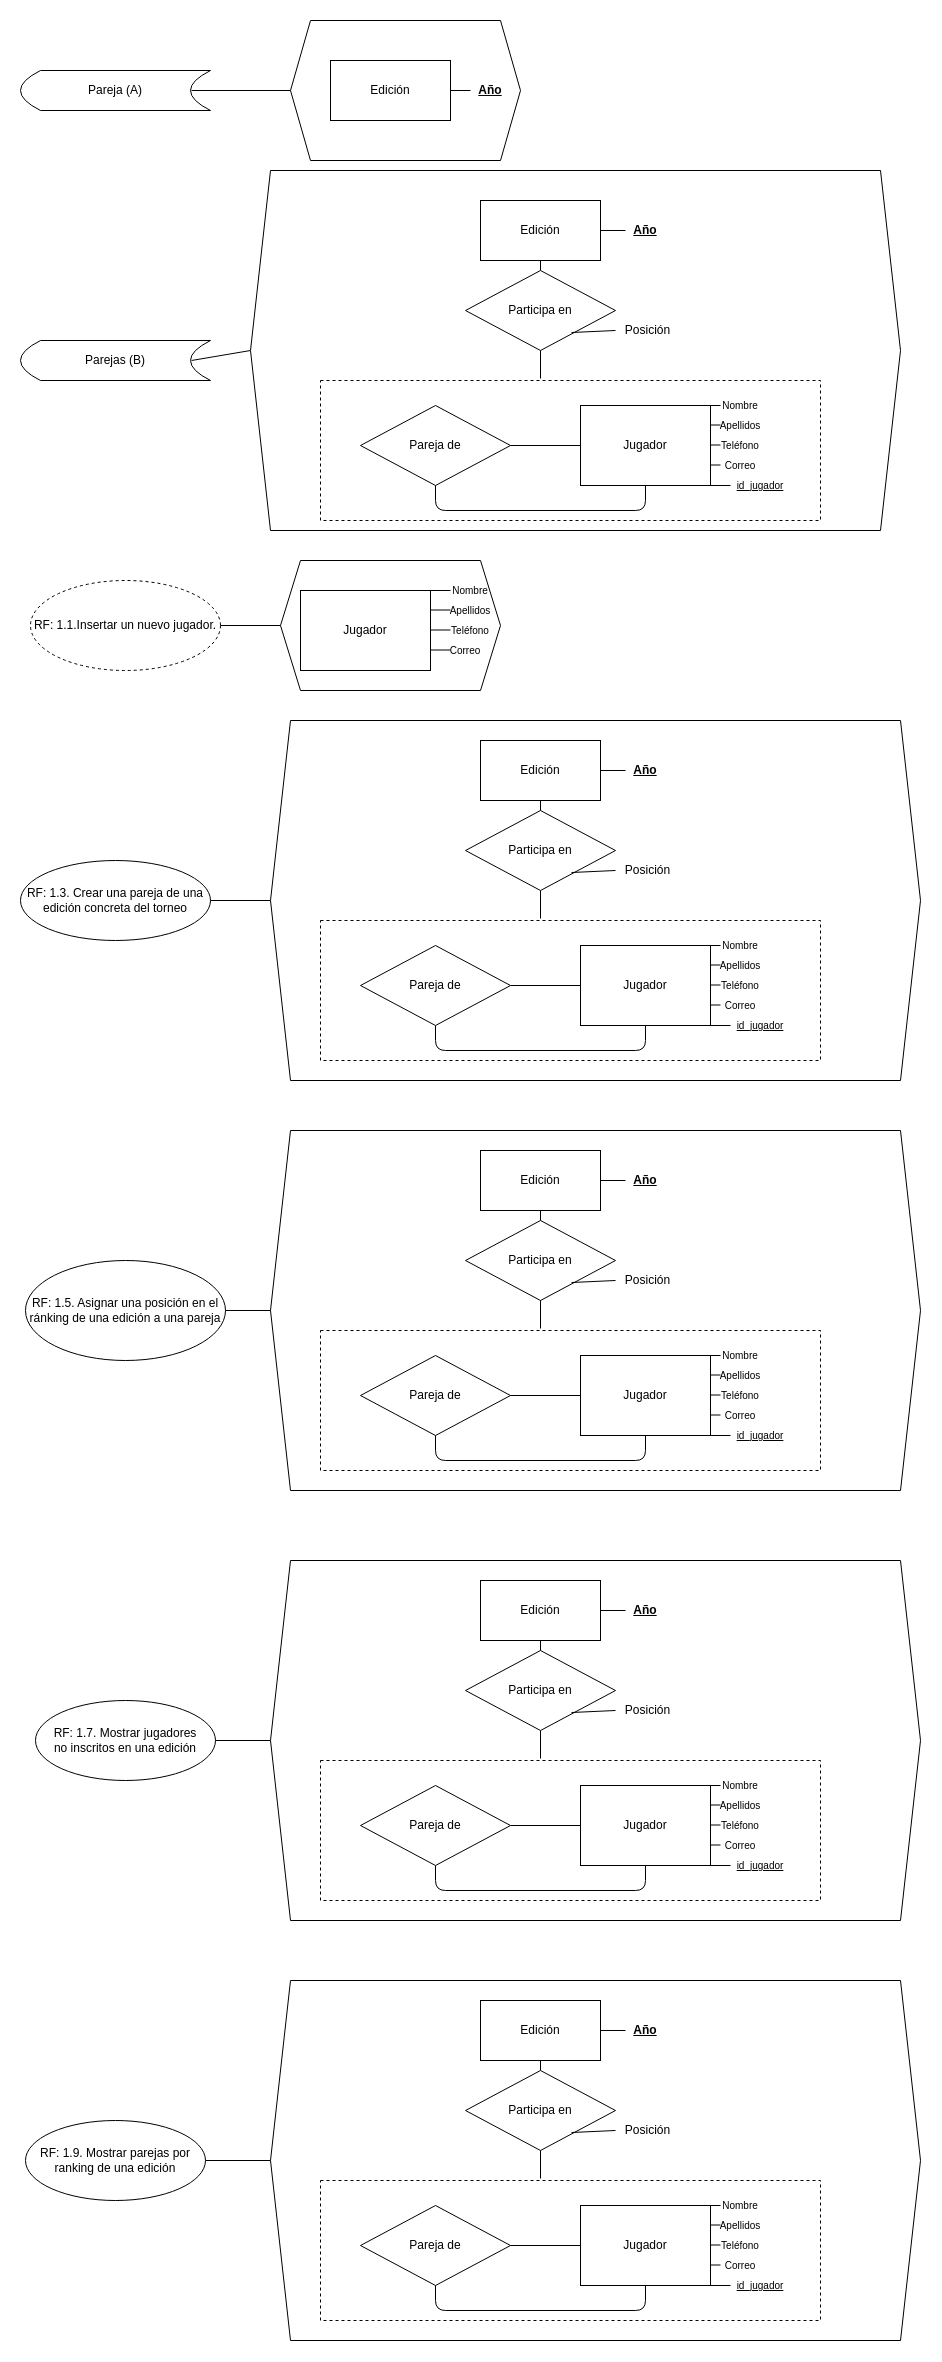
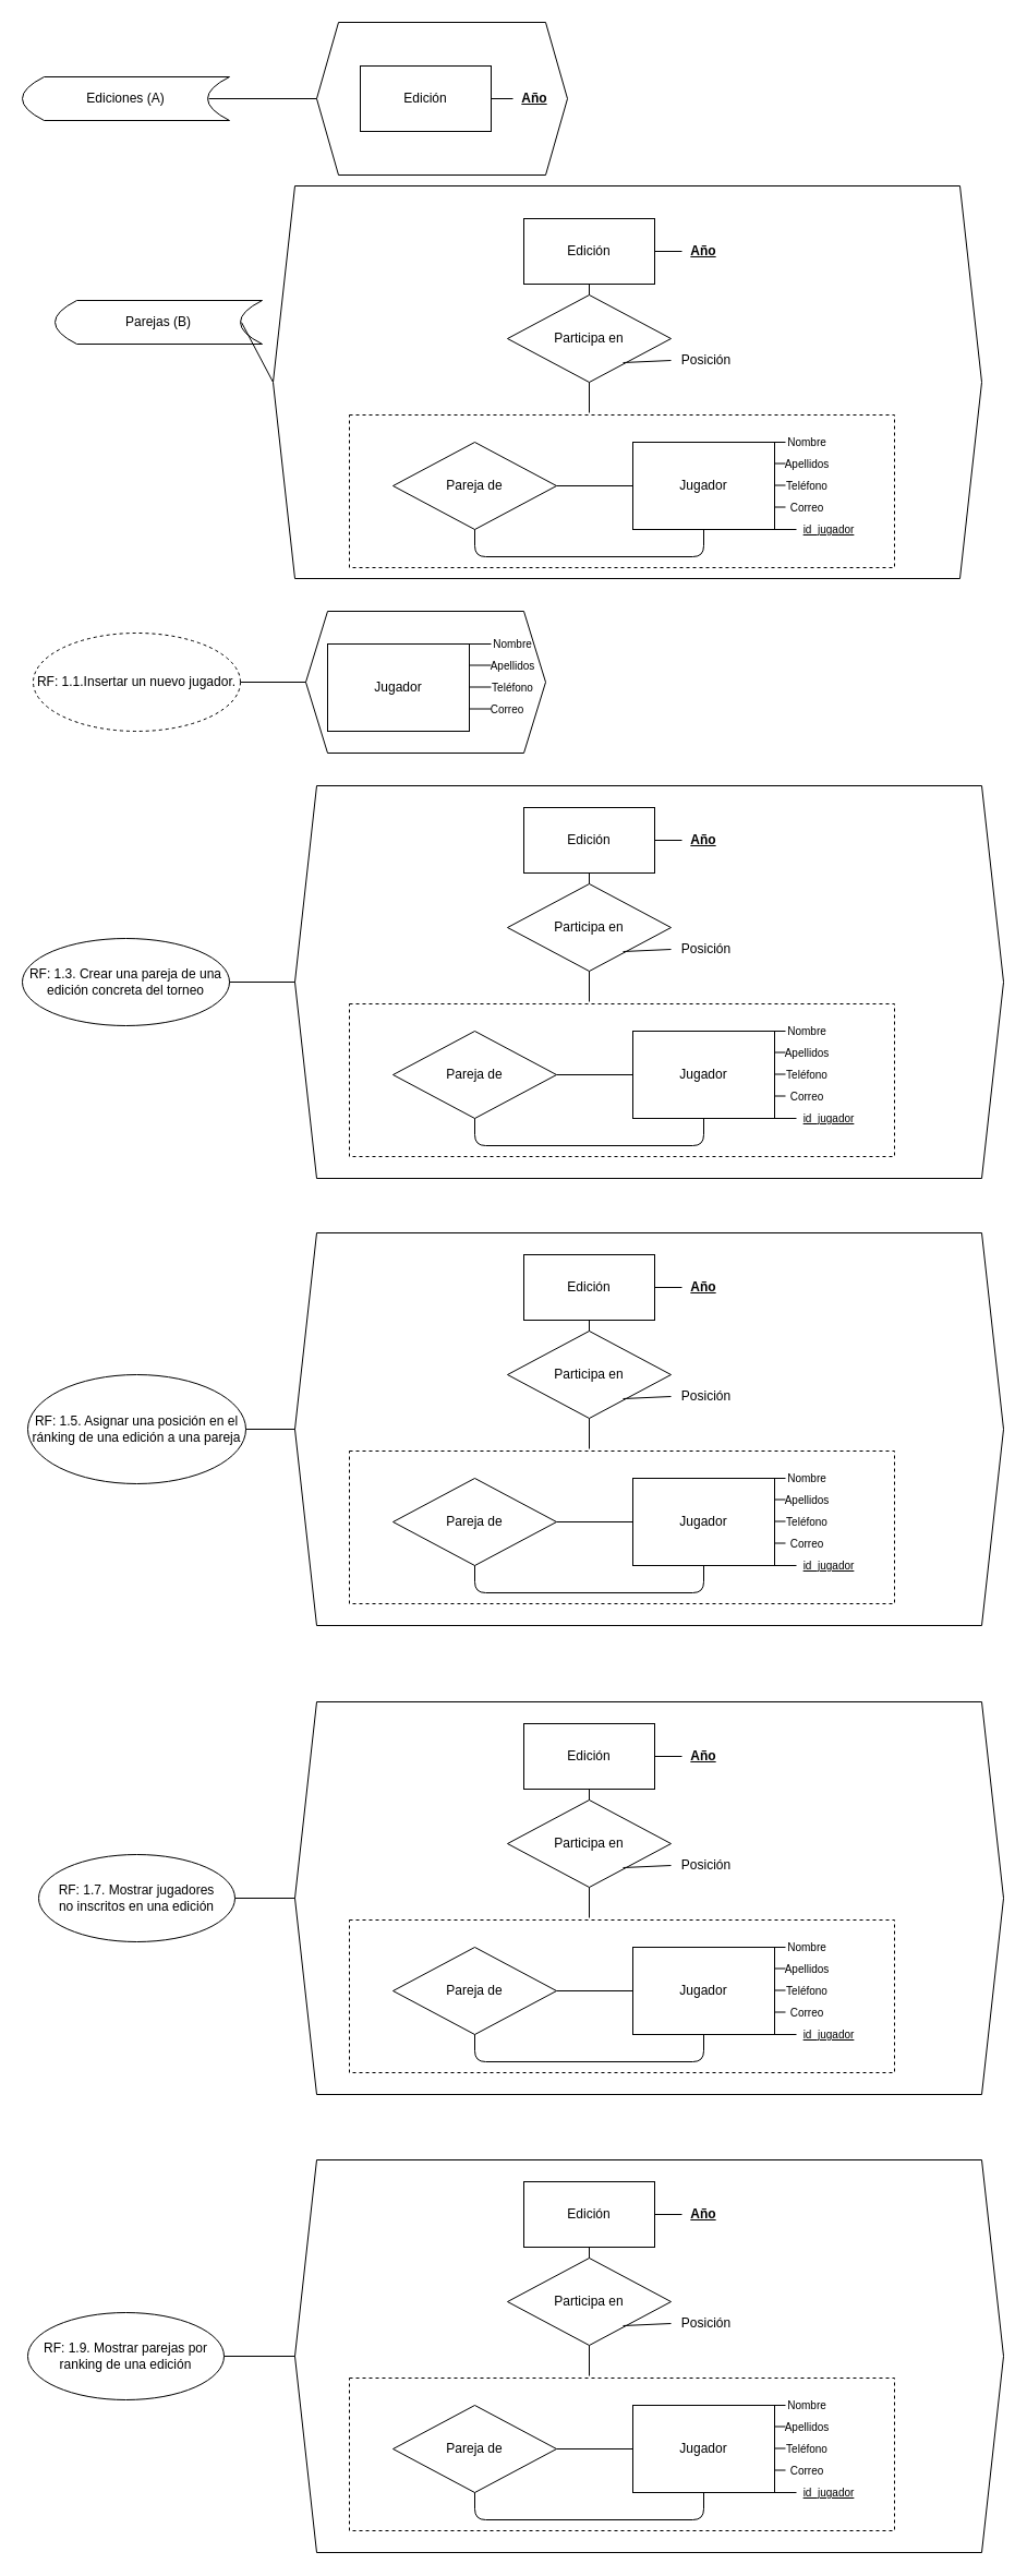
- <mxCell id="2" value="Pareja (A)" style="shape=dataStorage;whiteSpace=wrap;html=1;fixedSize=1;" parent="1" vertex="1"><mxGeometry x="20" y="70" width="190" height="40" as="geometry" /></mxCell>
+ <mxCell id="2" value="Ediciones (A)" style="shape=dataStorage;whiteSpace=wrap;html=1;fixedSize=1;" parent="1" vertex="1"><mxGeometry x="20" y="70" width="190" height="40" as="geometry" /></mxCell>
- <mxCell id="7" value="Parejas (B)" style="shape=dataStorage;whiteSpace=wrap;html=1;fixedSize=1;" parent="1" vertex="1"><mxGeometry x="20" y="340" width="190" height="40" as="geometry" /></mxCell>
+ <mxCell id="7" value="Parejas (B)" style="shape=dataStorage;whiteSpace=wrap;html=1;fixedSize=1;" parent="1" vertex="1"><mxGeometry x="50" y="275" width="190" height="40" as="geometry" /></mxCell>
